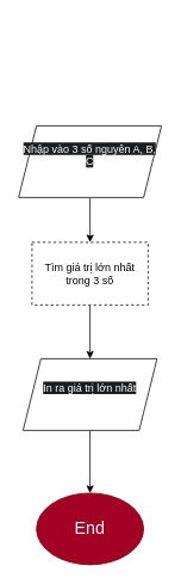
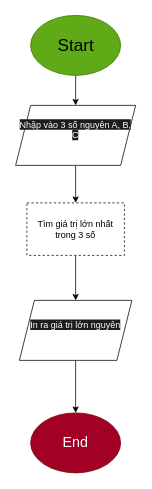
+ <mxCell id="3" value="Start" style="ellipse;html=1;fillColor=#60a917;fontColor=default;strokeColor=#2D7600;fontSize=23;convertToSvg=0;" parent="1" vertex="1"><mxGeometry x="40" y="20" width="120" height="80" as="geometry" /></mxCell>
+ <mxCell id="2" style="edgeStyle=orthogonalEdgeStyle;rounded=0;orthogonalLoop=1;jettySize=auto;html=1;entryX=0.5;entryY=0;entryDx=0;entryDy=0;" parent="1" source="3" target="5" edge="1"><mxGeometry relative="1" as="geometry"><mxPoint x="100" y="140" as="targetPoint" /></mxGeometry></mxCell>
- <mxCell id="10" value="&#10;&lt;span style=&quot;color: rgb(255, 255, 255); font-family: Helvetica; font-size: 12px; font-style: normal; font-variant-ligatures: normal; font-variant-caps: normal; font-weight: 400; letter-spacing: normal; orphans: 2; text-align: center; text-indent: 0px; text-transform: none; widows: 2; word-spacing: 0px; -webkit-text-stroke-width: 0px; white-space: normal; background-color: rgb(27, 29, 30); text-decoration-thickness: initial; text-decoration-style: initial; text-decoration-color: initial; display: inline !important; float: none;&quot;&gt;In ra giá trị lớn nhất&lt;/span&gt;&#10;&#10;" style="shape=parallelogram;perimeter=parallelogramPerimeter;whiteSpace=wrap;html=1;fixedSize=1;" vertex="1" parent="1"><mxGeometry x="25" y="400" width="150" height="80" as="geometry" /></mxCell>
+ <mxCell id="10" value="&#10;&lt;span style=&quot;color: rgb(255, 255, 255); font-family: Helvetica; font-size: 12px; font-style: normal; font-variant-ligatures: normal; font-variant-caps: normal; font-weight: 400; letter-spacing: normal; orphans: 2; text-align: center; text-indent: 0px; text-transform: none; widows: 2; word-spacing: 0px; -webkit-text-stroke-width: 0px; white-space: normal; background-color: rgb(27, 29, 30); text-decoration-thickness: initial; text-decoration-style: initial; text-decoration-color: initial; display: inline !important; float: none;&quot;&gt;In ra giá trị lớn nguyên&lt;/span&gt;&#10;&#10;" style="shape=parallelogram;perimeter=parallelogramPerimeter;whiteSpace=wrap;html=1;fixedSize=1;" vertex="1" parent="1"><mxGeometry x="25" y="400" width="150" height="80" as="geometry" /></mxCell>
